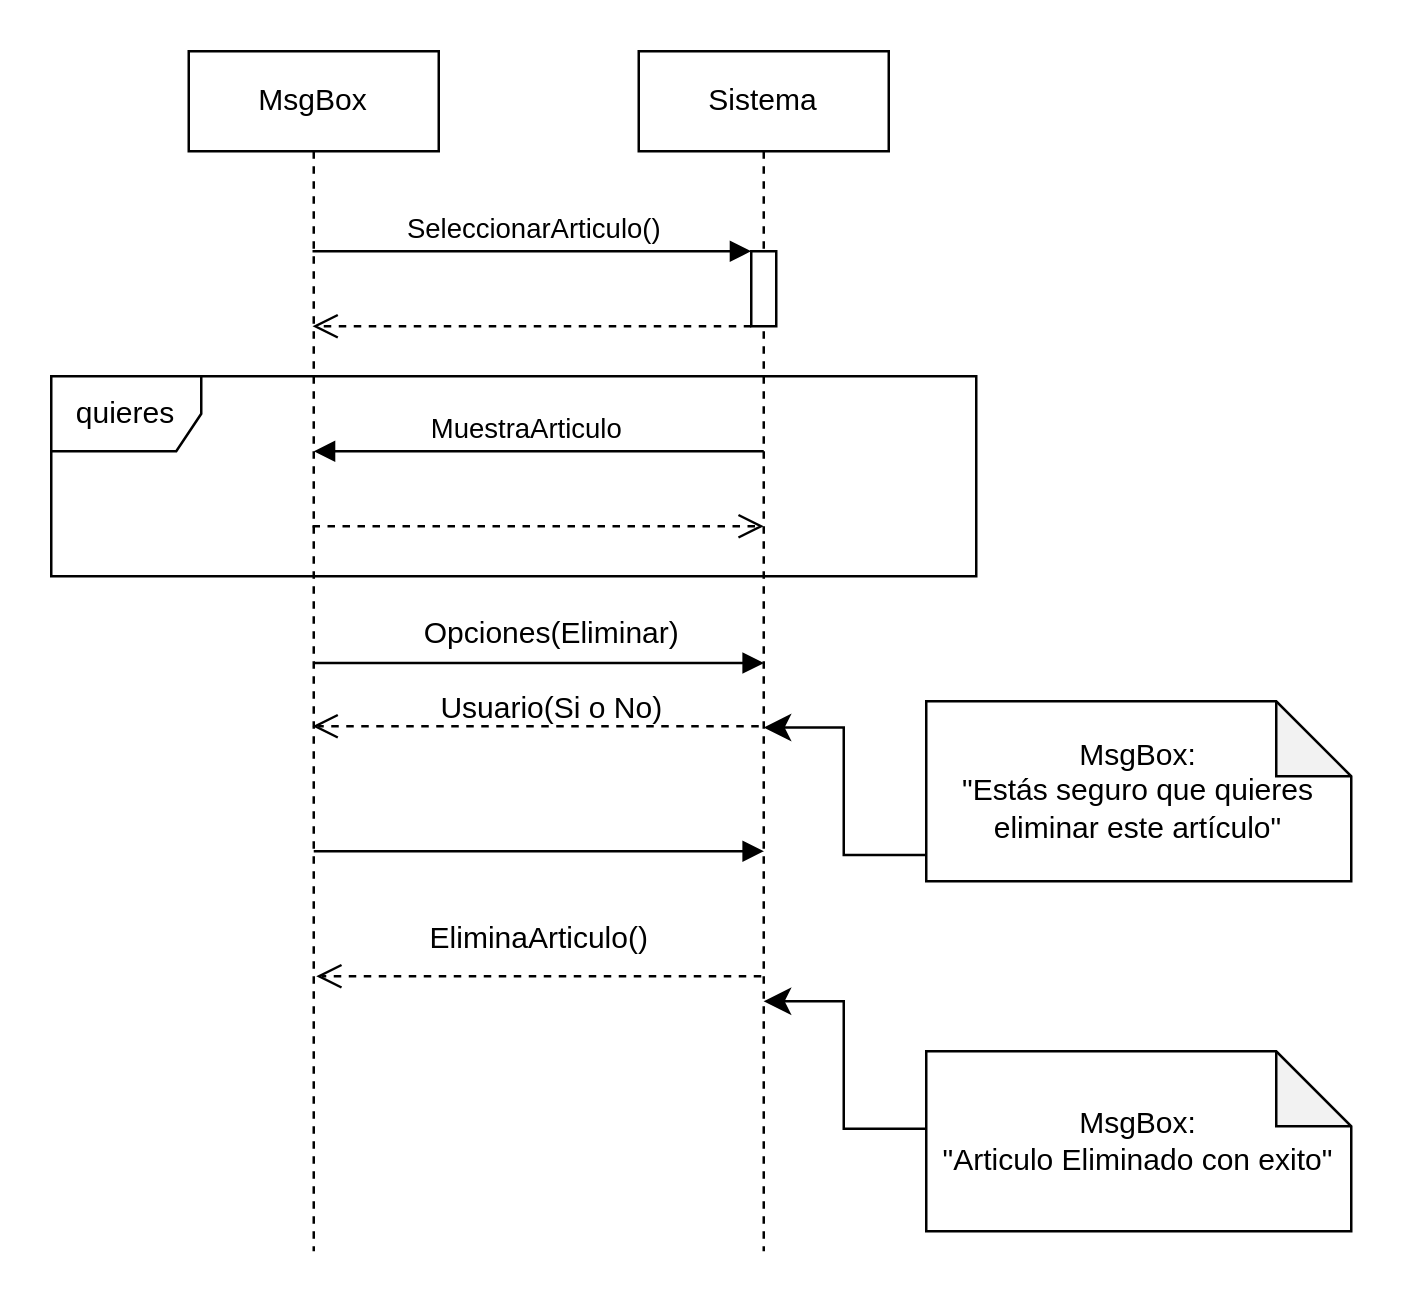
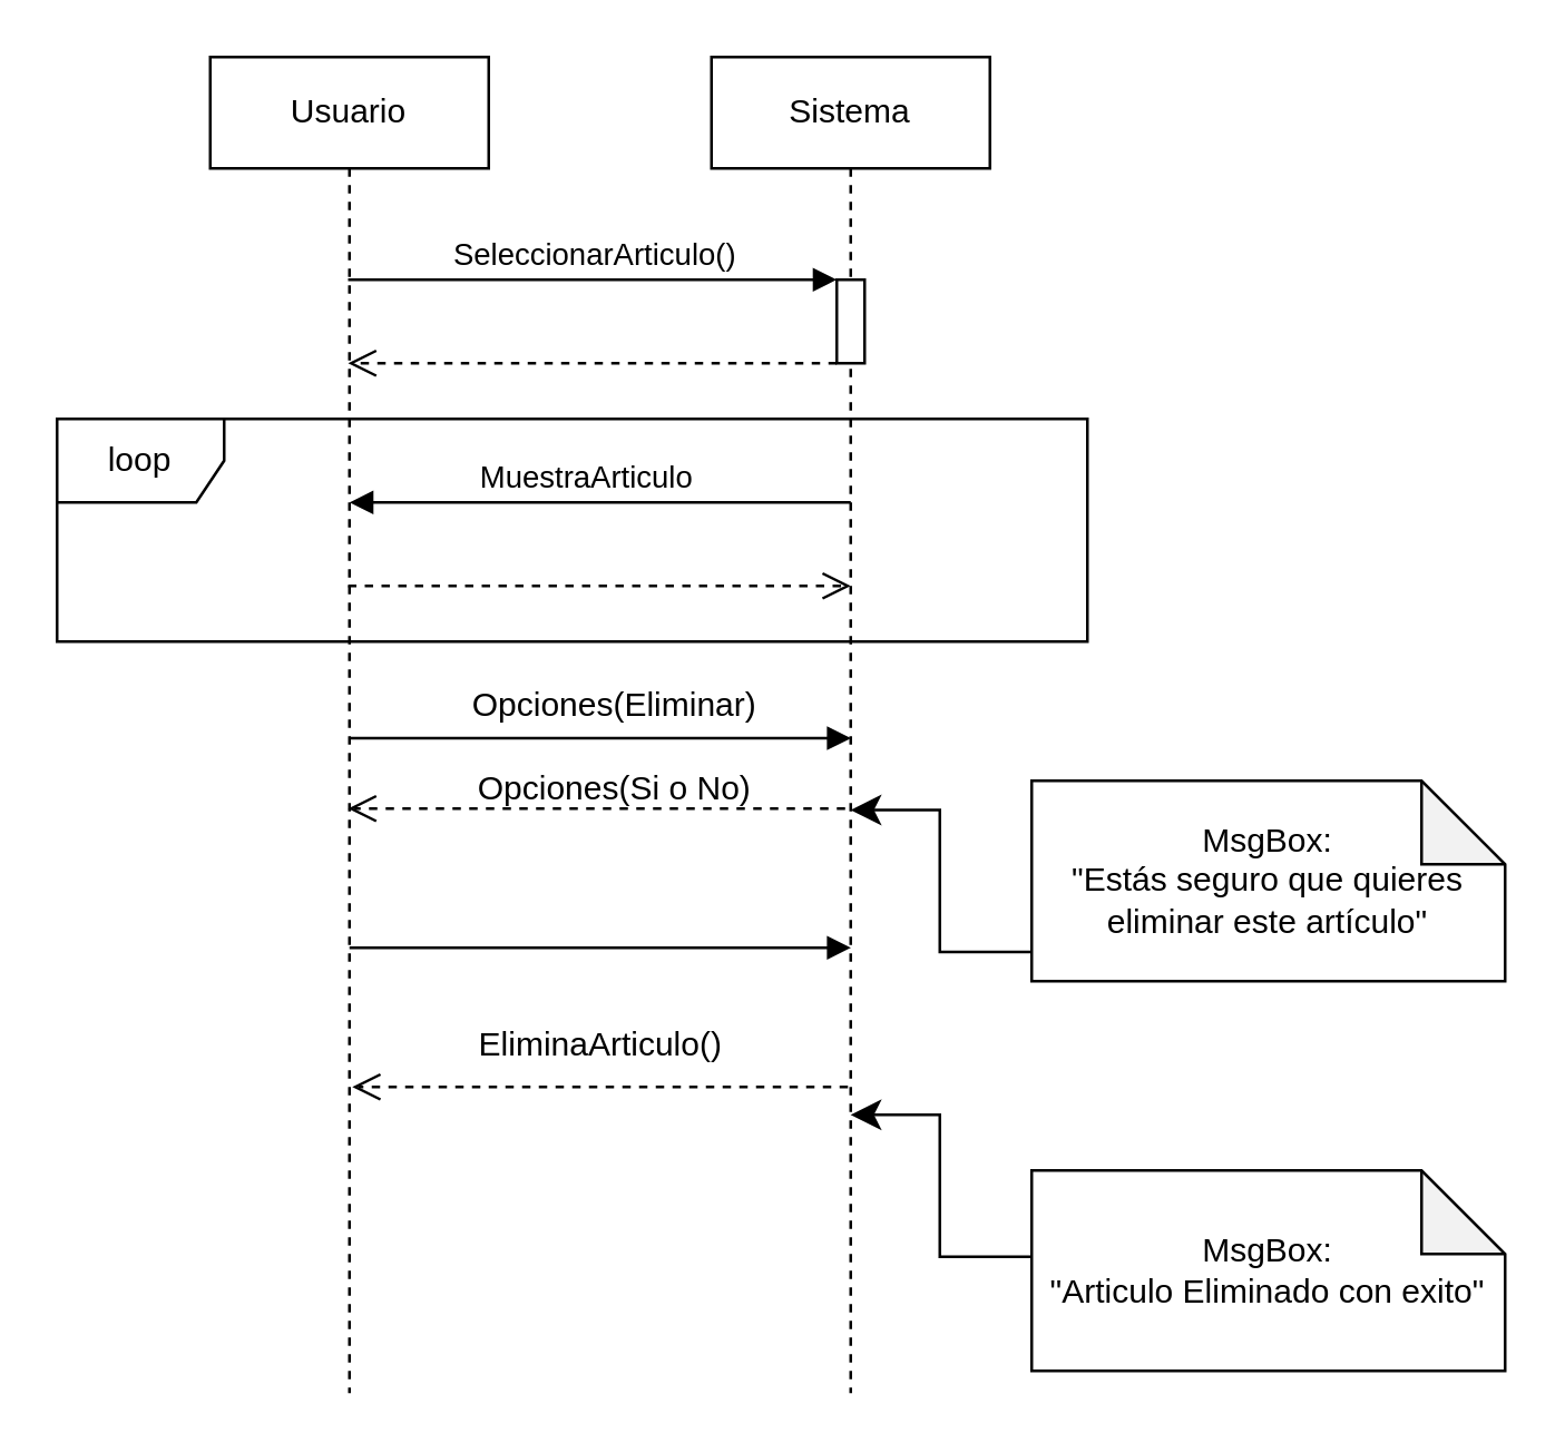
- <mxCell id="2" value="MsgBox" style="shape=umlLifeline;perimeter=lifelinePerimeter;whiteSpace=wrap;html=1;container=0;dropTarget=0;collapsible=0;recursiveResize=0;outlineConnect=0;portConstraint=eastwest;newEdgeStyle={&quot;edgeStyle&quot;:&quot;elbowEdgeStyle&quot;,&quot;elbow&quot;:&quot;vertical&quot;,&quot;curved&quot;:0,&quot;rounded&quot;:0};" vertex="1" parent="1"><mxGeometry x="75" y="20" width="100" height="480" as="geometry" /></mxCell>
+ <mxCell id="2" value="Usuario" style="shape=umlLifeline;perimeter=lifelinePerimeter;whiteSpace=wrap;html=1;container=0;dropTarget=0;collapsible=0;recursiveResize=0;outlineConnect=0;portConstraint=eastwest;newEdgeStyle={&quot;edgeStyle&quot;:&quot;elbowEdgeStyle&quot;,&quot;elbow&quot;:&quot;vertical&quot;,&quot;curved&quot;:0,&quot;rounded&quot;:0};" vertex="1" parent="1"><mxGeometry x="75" y="20" width="100" height="480" as="geometry" /></mxCell>
- <mxCell id="7" value="quieres" style="shape=umlFrame;whiteSpace=wrap;html=1;pointerEvents=0;" vertex="1" parent="1"><mxGeometry x="20" y="150" width="370" height="80" as="geometry" /></mxCell>
+ <mxCell id="7" value="loop" style="shape=umlFrame;whiteSpace=wrap;html=1;pointerEvents=0;" vertex="1" parent="1"><mxGeometry x="20" y="150" width="370" height="80" as="geometry" /></mxCell>
- <mxCell id="15" value="Usuario(Si o No)" style="text;html=1;align=center;verticalAlign=middle;resizable=0;points=[];autosize=1;strokeColor=none;fillColor=none;" vertex="1" parent="1"><mxGeometry x="160" y="268" width="120" height="30" as="geometry" /></mxCell>
+ <mxCell id="15" value="Opciones(Si o No)" style="text;html=1;align=center;verticalAlign=middle;resizable=0;points=[];autosize=1;strokeColor=none;fillColor=none;" vertex="1" parent="1"><mxGeometry x="160" y="268" width="120" height="30" as="geometry" /></mxCell>
